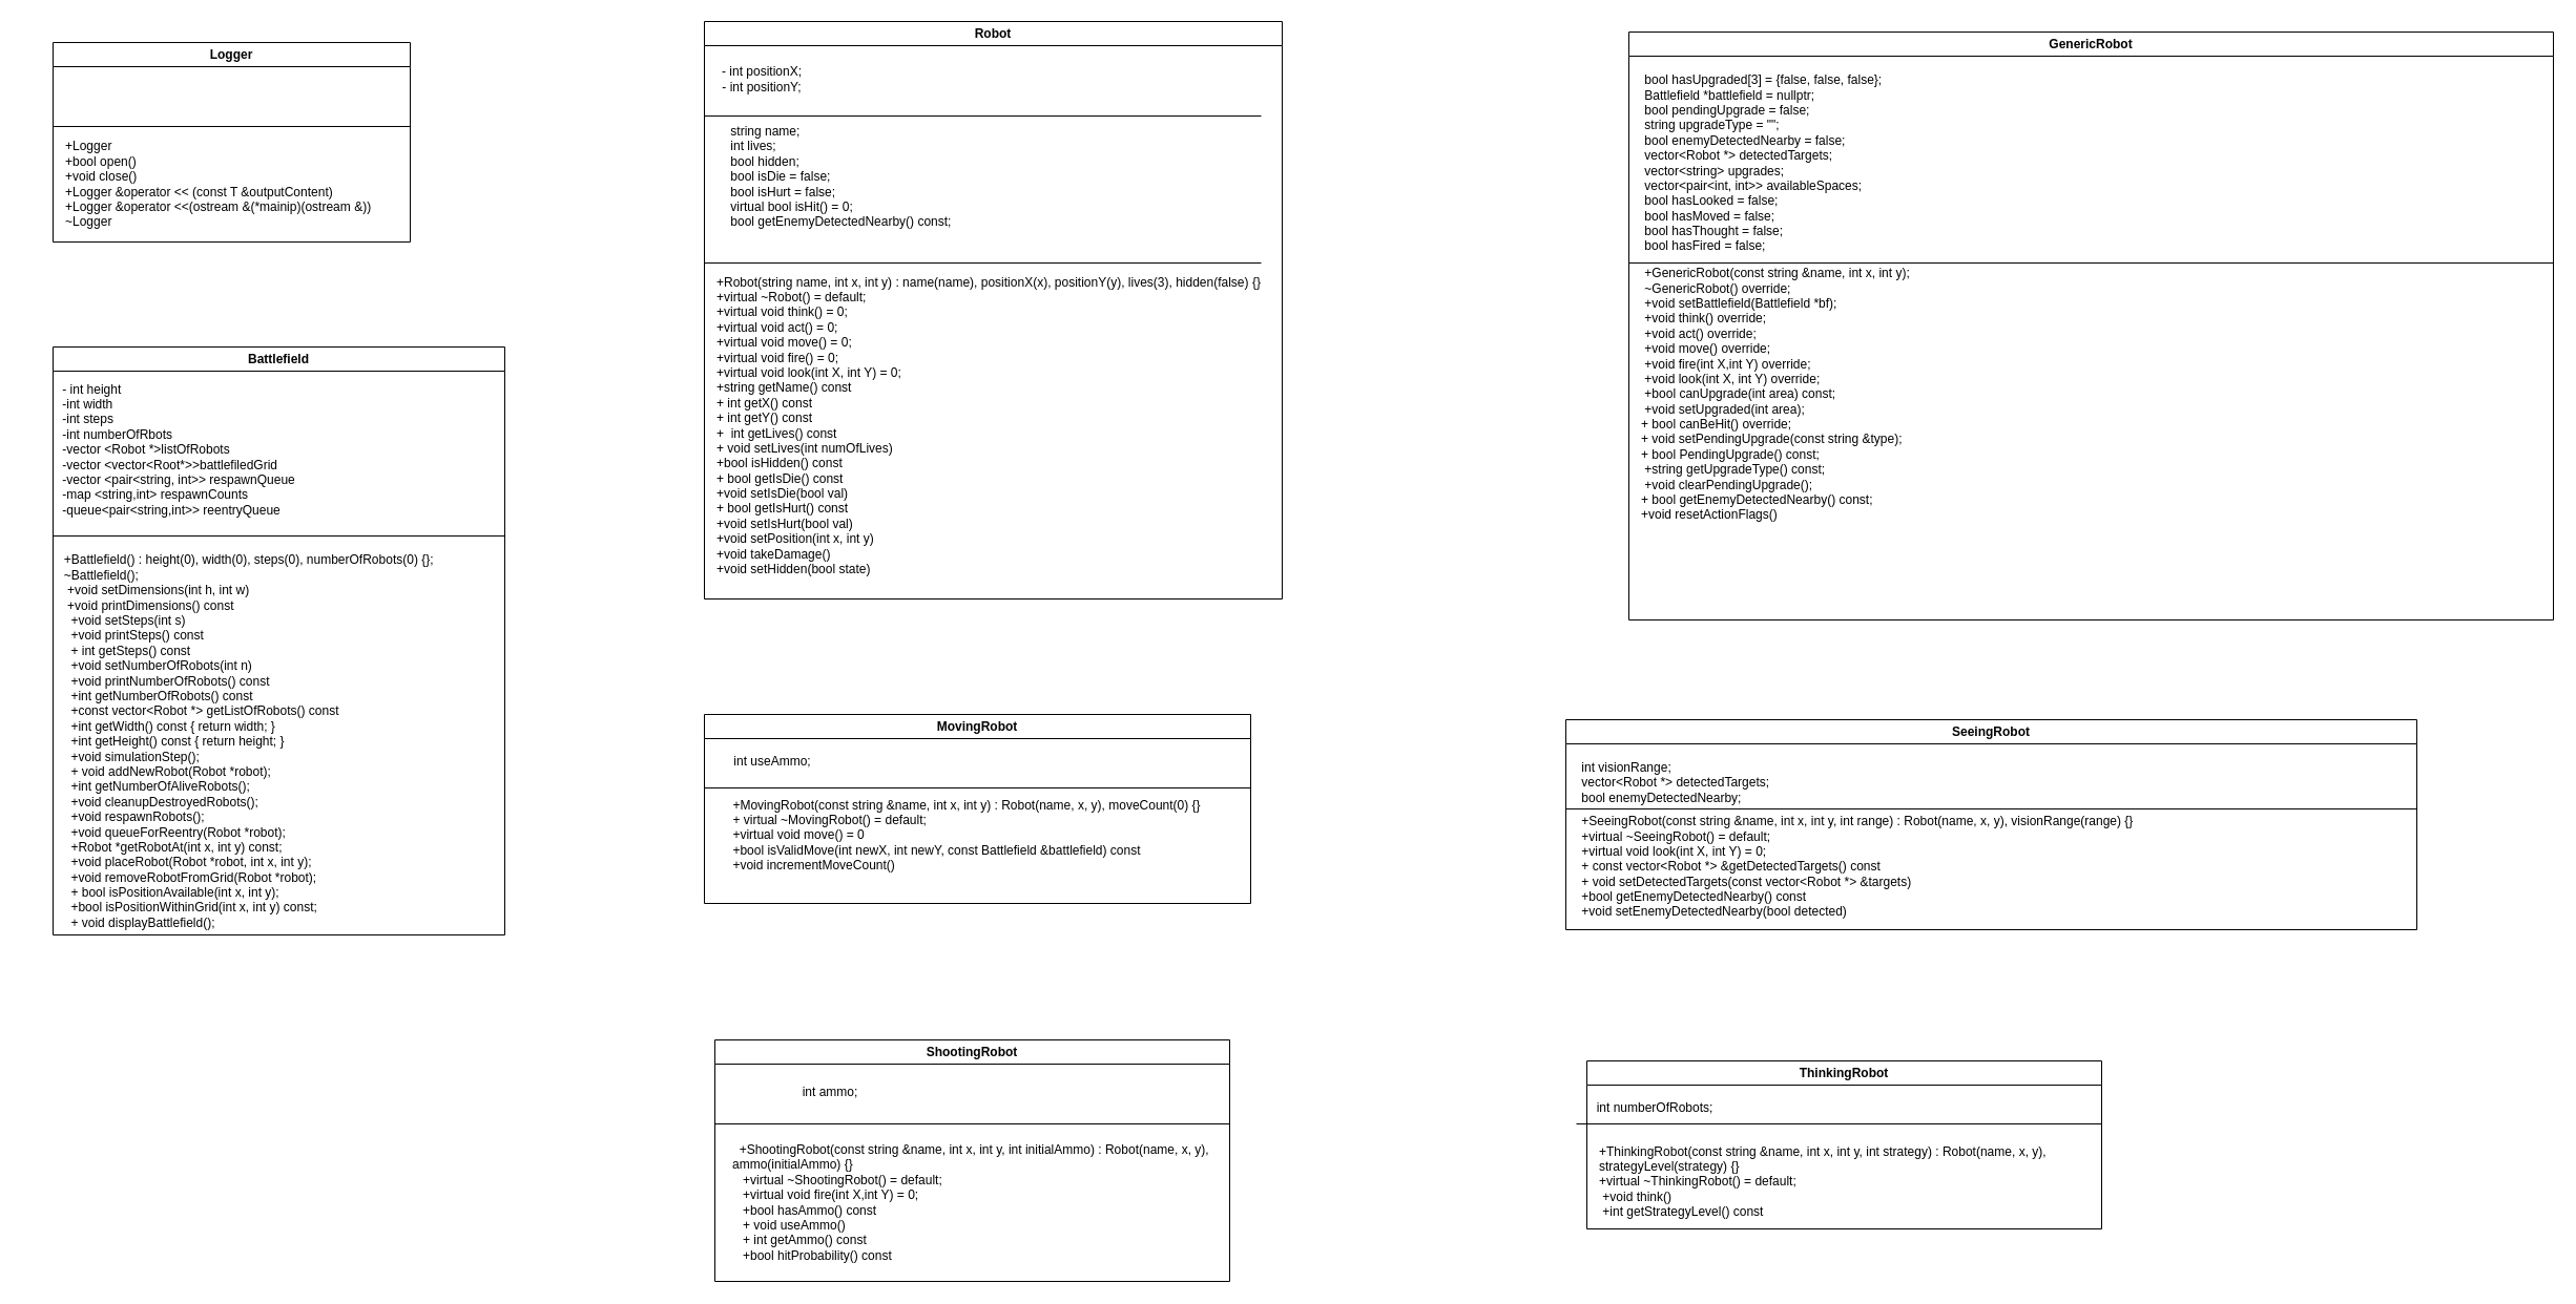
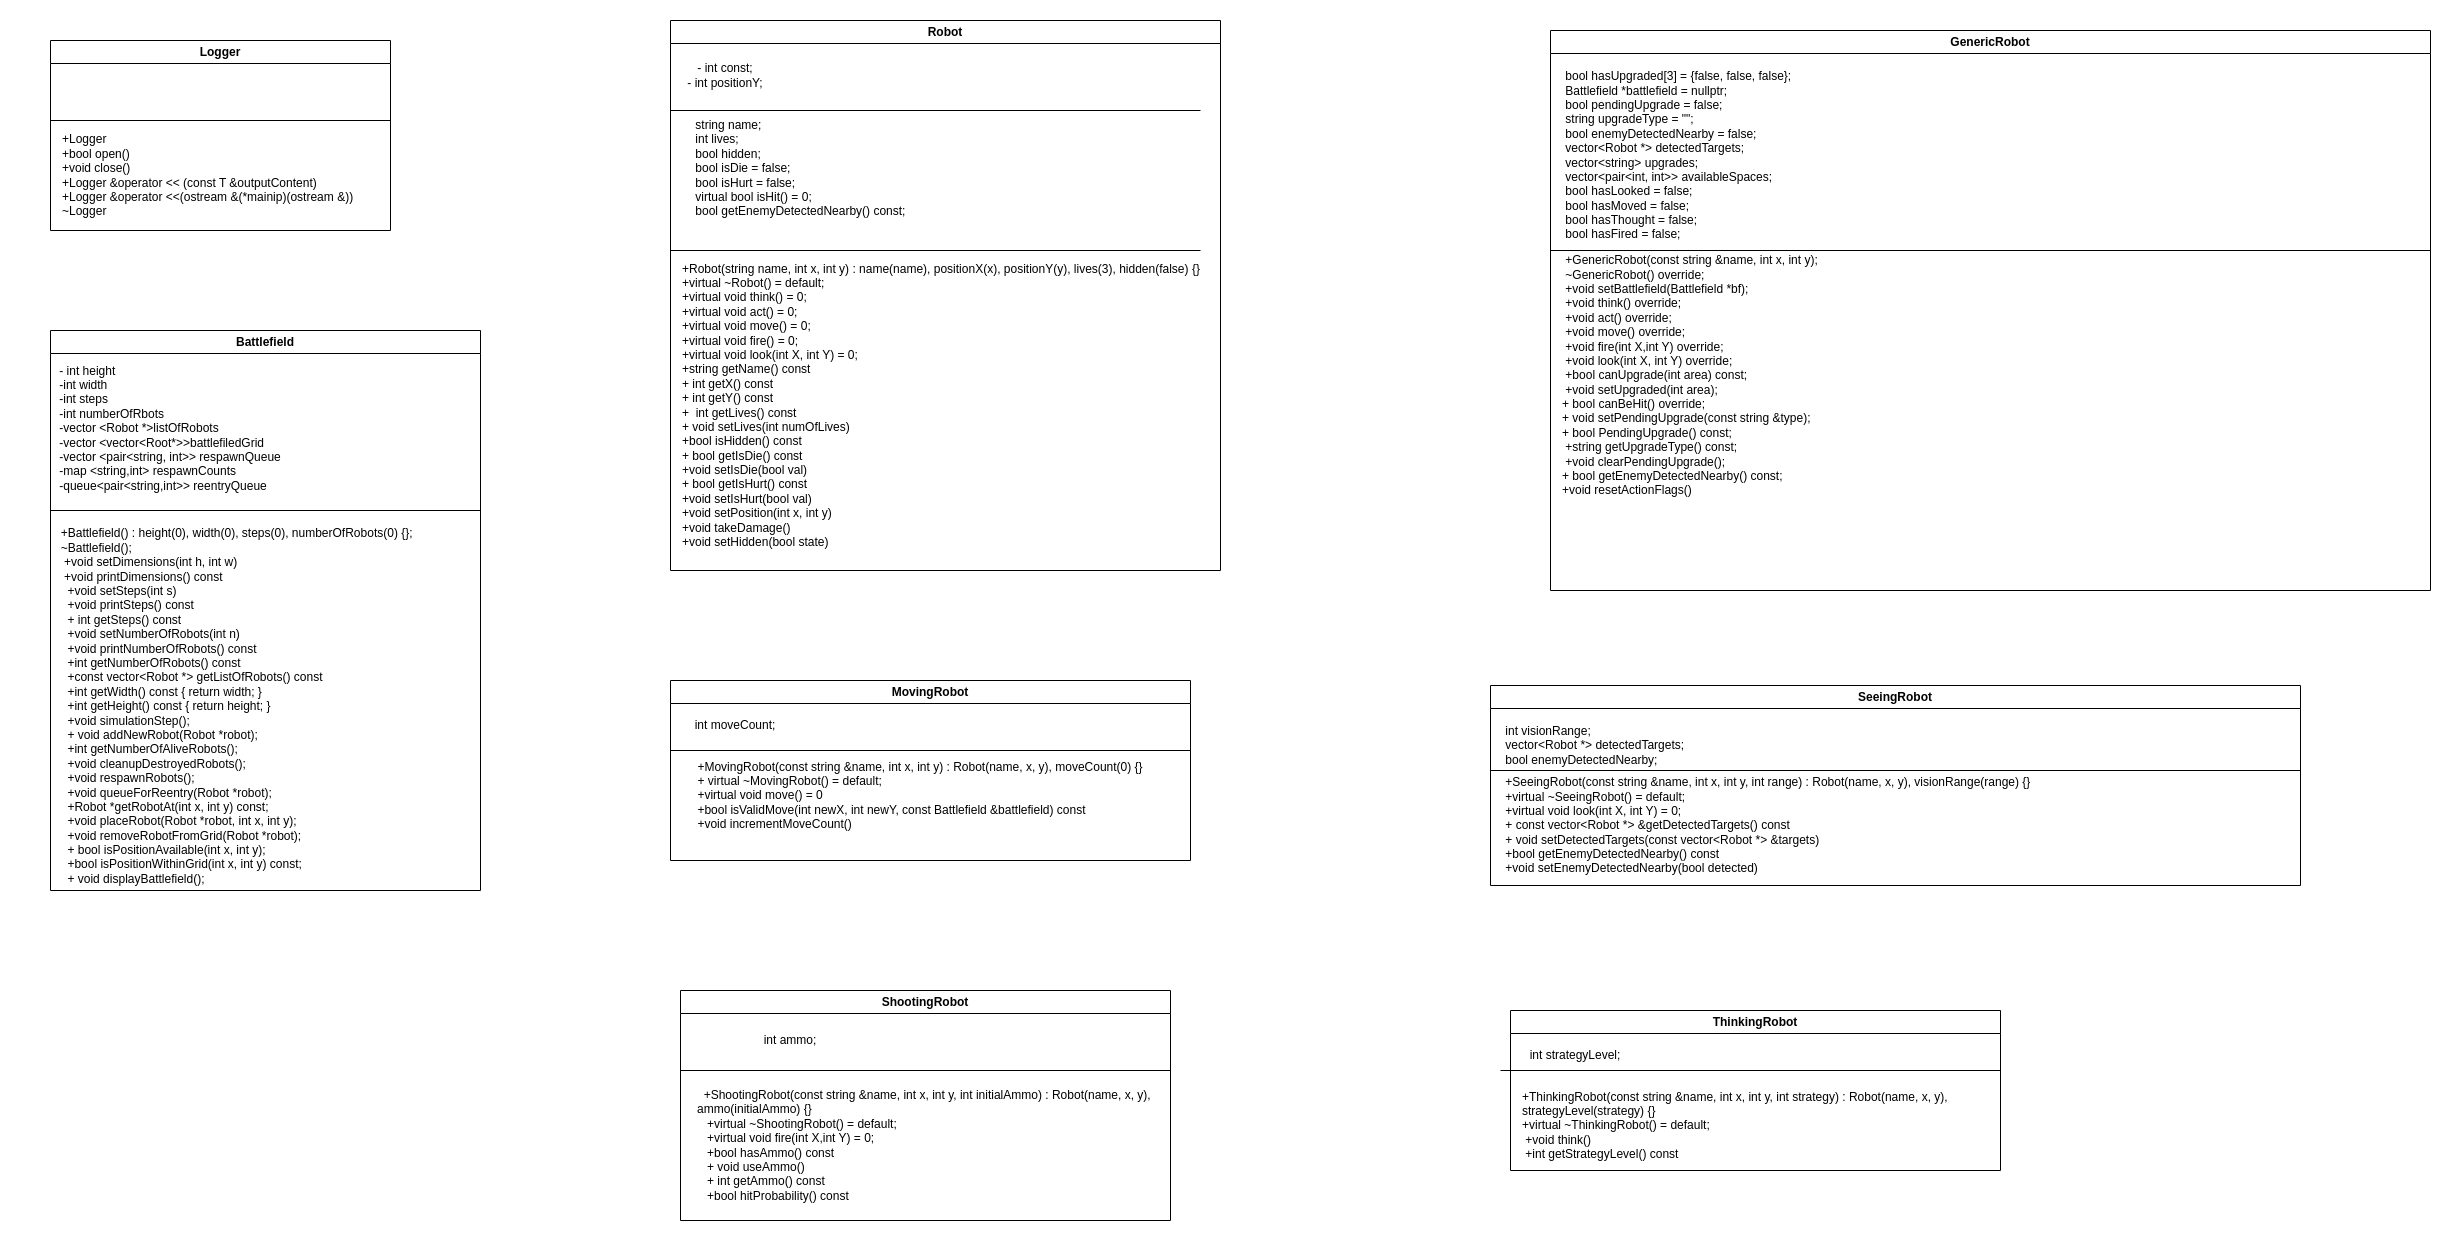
- <mxCell id="10" value="&lt;div&gt;&amp;nbsp; &amp;nbsp;- int positionX;&lt;/div&gt;&lt;div&gt;&amp;nbsp; &amp;nbsp;- int positionY;&lt;/div&gt;" style="text;html=1;align=center;verticalAlign=middle;whiteSpace=wrap;rounded=0;" parent="9" vertex="1"><mxGeometry x="-80" y="40" width="260" height="30" as="geometry" /></mxCell>
+ <mxCell id="10" value="&lt;div&gt;&amp;nbsp; &amp;nbsp;- int const;&lt;/div&gt;&lt;div&gt;&amp;nbsp; &amp;nbsp;- int positionY;&lt;/div&gt;" style="text;html=1;align=center;verticalAlign=middle;whiteSpace=wrap;rounded=0;" parent="9" vertex="1"><mxGeometry x="-80" y="40" width="260" height="30" as="geometry" /></mxCell>
- <mxCell id="16" value="int useAmmo;" style="text;html=1;align=center;verticalAlign=middle;whiteSpace=wrap;rounded=0;" parent="15" vertex="1"><mxGeometry x="-160" y="30" width="450" height="30" as="geometry" /></mxCell>
+ <mxCell id="16" value="int moveCount;" style="text;html=1;align=center;verticalAlign=middle;whiteSpace=wrap;rounded=0;" parent="15" vertex="1"><mxGeometry x="-160" y="30" width="450" height="30" as="geometry" /></mxCell>
- <mxCell id="31" value="int numberOfRobots;" style="text;html=1;align=center;verticalAlign=middle;whiteSpace=wrap;rounded=0;" parent="30" vertex="1"><mxGeometry x="-10" y="30" width="150" height="30" as="geometry" /></mxCell>
+ <mxCell id="31" value="int strategyLevel;" style="text;html=1;align=center;verticalAlign=middle;whiteSpace=wrap;rounded=0;" parent="30" vertex="1"><mxGeometry x="-10" y="30" width="150" height="30" as="geometry" /></mxCell>
